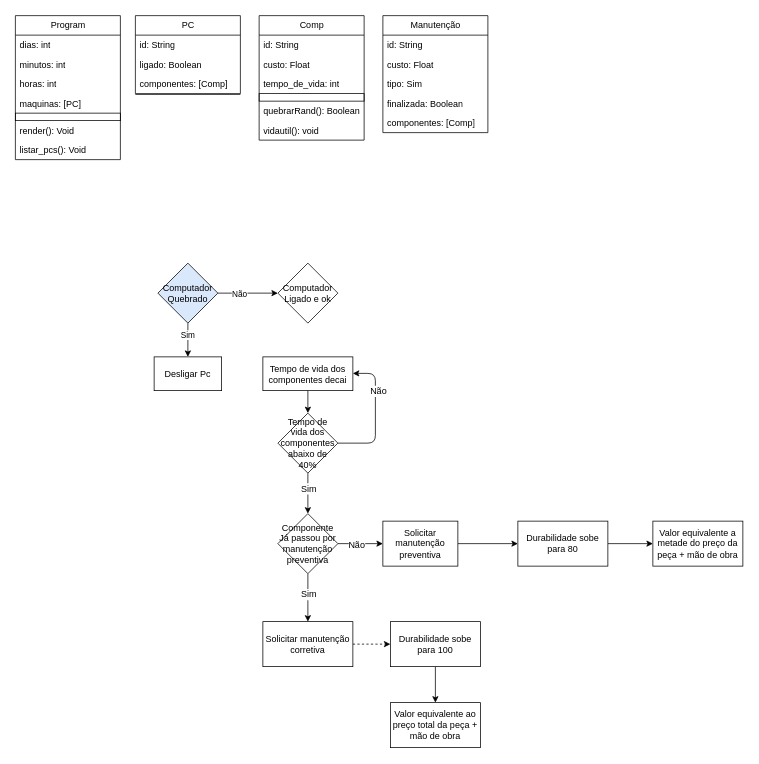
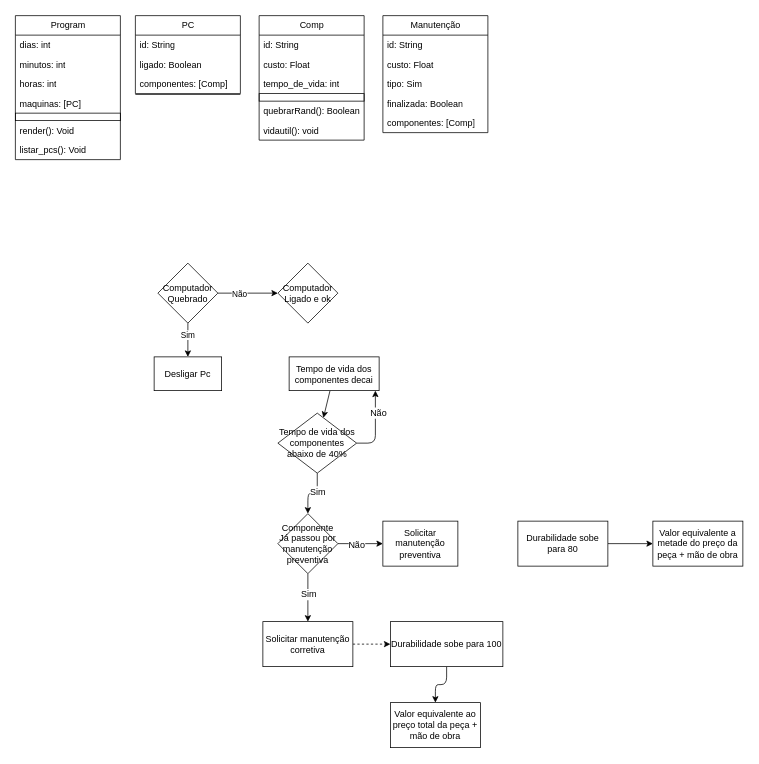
- <mxCell id="32" value="Computador Quebrado" style="rhombus;whiteSpace=wrap;html=1;fillColor=#dae8fc;" vertex="1" parent="1"><mxGeometry x="210" y="350" width="80" height="80" as="geometry" /></mxCell>
+ <mxCell id="32" value="Computador Quebrado" style="rhombus;whiteSpace=wrap;html=1;" vertex="1" parent="1"><mxGeometry x="210" y="350" width="80" height="80" as="geometry" /></mxCell>
- <mxCell id="36" value="Tempo de vida dos componentes decai" style="whiteSpace=wrap;html=1;" vertex="1" parent="1"><mxGeometry x="350" y="475" width="120" height="45" as="geometry" /></mxCell>
+ <mxCell id="36" value="Tempo de vida dos componentes decai" style="whiteSpace=wrap;html=1;" vertex="1" parent="1"><mxGeometry x="385" y="475" width="120" height="45" as="geometry" /></mxCell>
- <mxCell id="41" value="Tempo de vida dos componentes abaixo de 40%" style="rhombus;whiteSpace=wrap;html=1;" vertex="1" parent="1"><mxGeometry x="370" y="550" width="80" height="80" as="geometry" /></mxCell>
+ <mxCell id="41" value="Tempo de vida dos componentes abaixo de 40%" style="rhombus;whiteSpace=wrap;html=1;" vertex="1" parent="1"><mxGeometry x="370" y="550" width="105" height="80" as="geometry" /></mxCell>
- <mxCell id="49" value="" style="edgeStyle=orthogonalEdgeStyle;html=1;strokeWidth=1;fontSize=12;" edge="1" parent="1" source="50" target="52"><mxGeometry relative="1" as="geometry" /></mxCell>
- <mxCell id="54" value="Durabilidade sobe para 100" style="whiteSpace=wrap;html=1;" vertex="1" parent="1"><mxGeometry x="520" y="828" width="120" height="60" as="geometry" /></mxCell>
+ <mxCell id="54" value="Durabilidade sobe para 100" style="whiteSpace=wrap;html=1;" vertex="1" parent="1"><mxGeometry x="520" y="828" width="150" height="60" as="geometry" /></mxCell>
